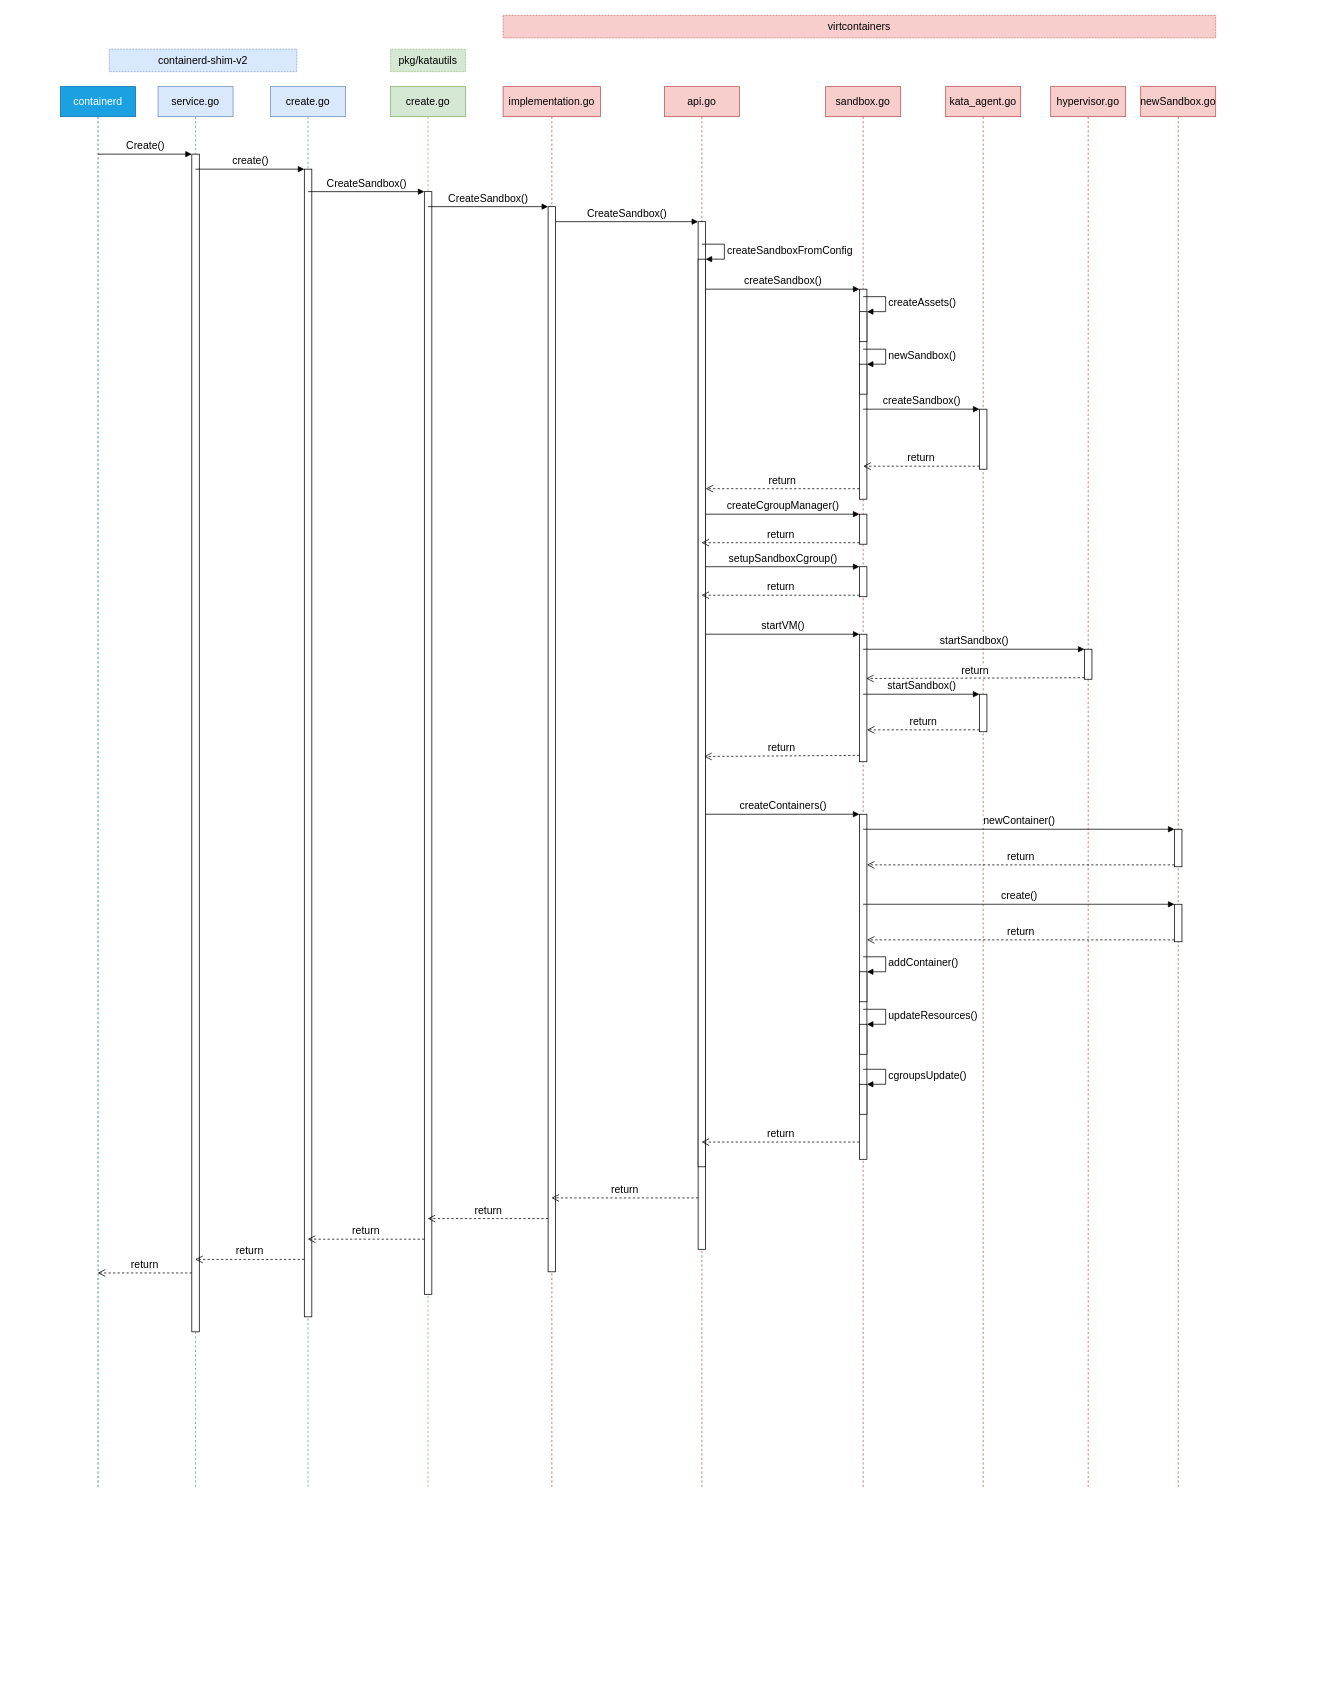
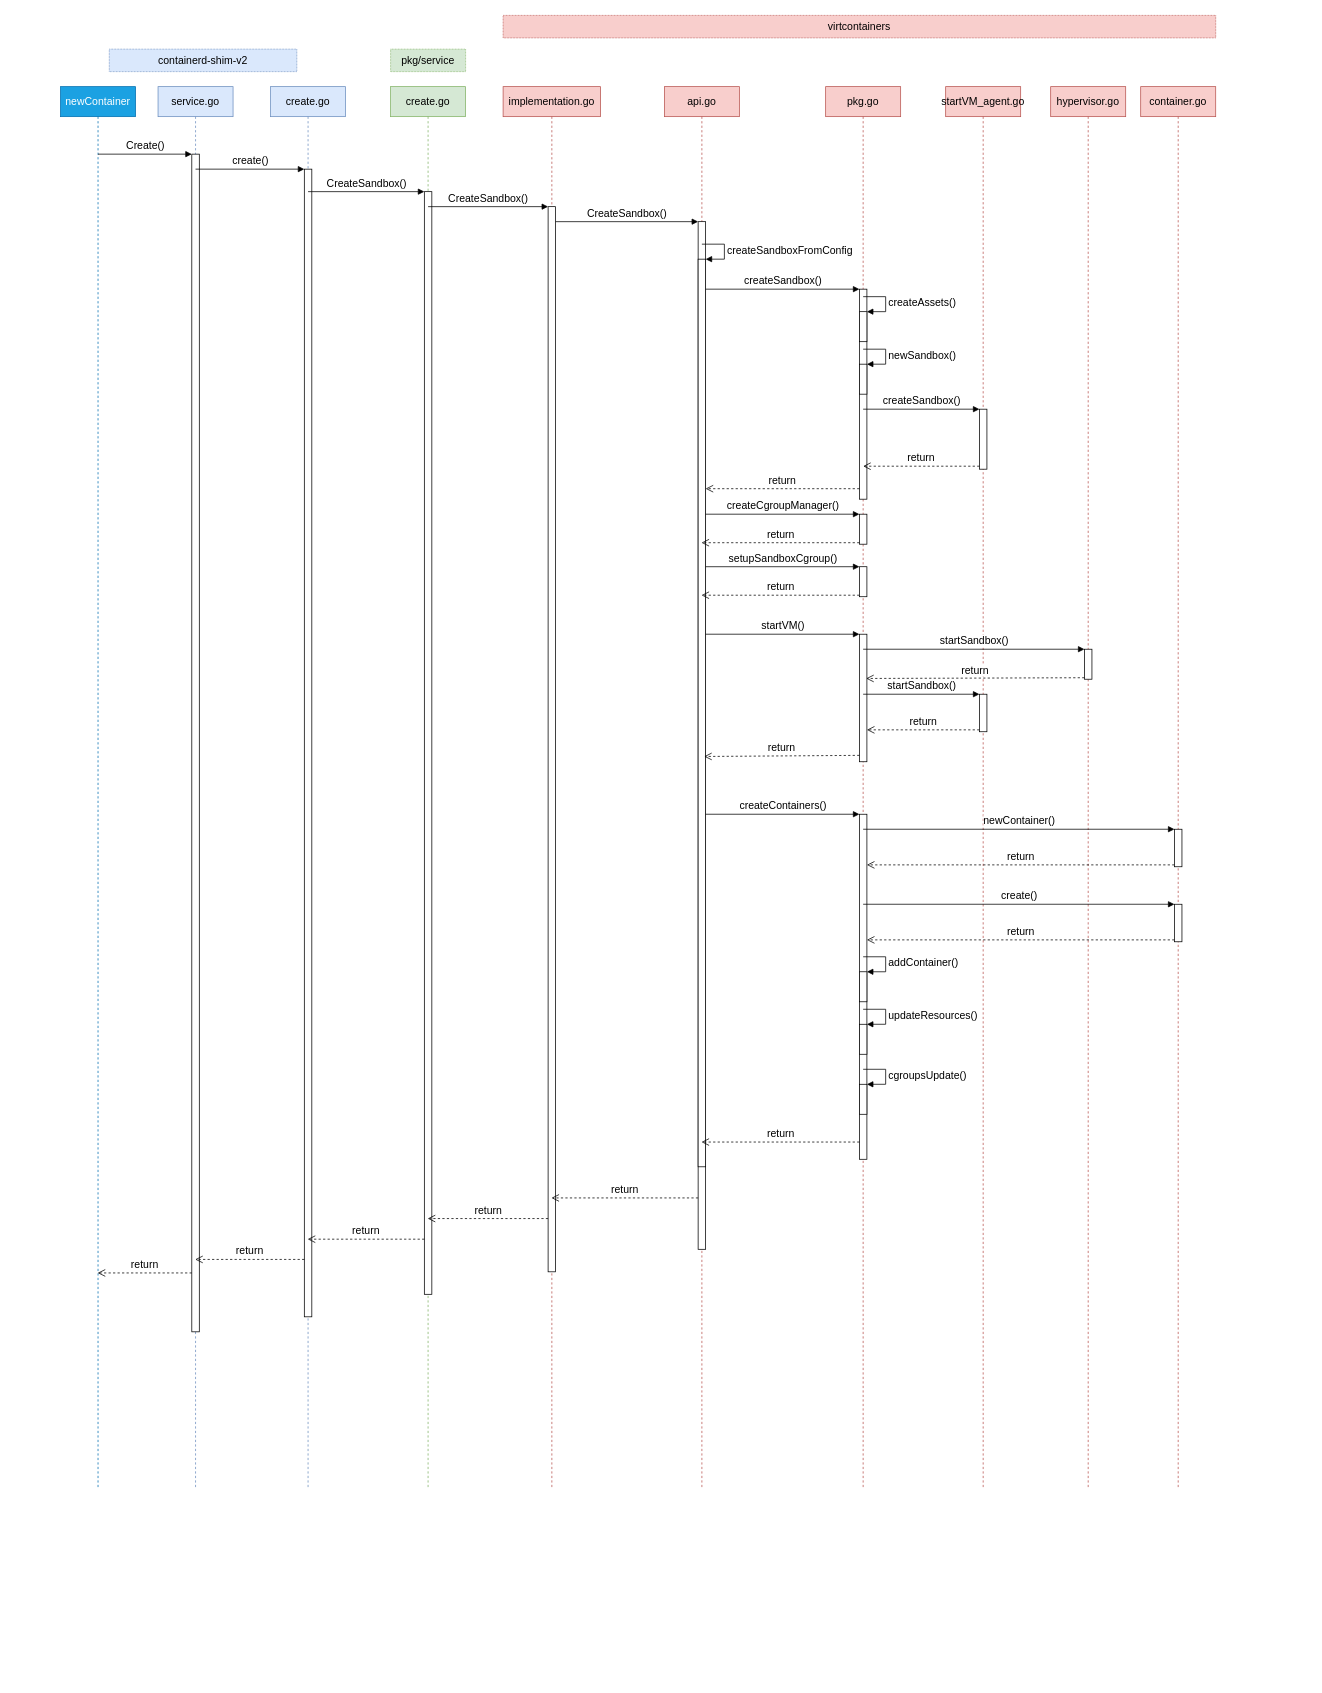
- <mxCell id="8" value="pkg/katautils" style="text;whiteSpace=wrap;html=1;fontSize=14;dashed=1;strokeColor=#82b366;dashPattern=1 1;align=center;fillColor=#d5e8d4;" vertex="1" parent="1"><mxGeometry x="520" y="65" width="100" height="30" as="geometry" /></mxCell>
+ <mxCell id="8" value="pkg/service" style="text;whiteSpace=wrap;html=1;fontSize=14;dashed=1;strokeColor=#82b366;dashPattern=1 1;align=center;fillColor=#d5e8d4;" vertex="1" parent="1"><mxGeometry x="520" y="65" width="100" height="30" as="geometry" /></mxCell>
- <mxCell id="33" value="containerd" style="shape=umlLifeline;perimeter=lifelinePerimeter;whiteSpace=wrap;html=1;container=1;collapsible=0;recursiveResize=0;outlineConnect=0;fontSize=14;fillColor=#1ba1e2;strokeColor=#006EAF;fontColor=#ffffff;" vertex="1" parent="1"><mxGeometry x="80" y="115" width="100" height="1870" as="geometry" /></mxCell>
+ <mxCell id="33" value="newContainer" style="shape=umlLifeline;perimeter=lifelinePerimeter;whiteSpace=wrap;html=1;container=1;collapsible=0;recursiveResize=0;outlineConnect=0;fontSize=14;fillColor=#1ba1e2;strokeColor=#006EAF;fontColor=#ffffff;" vertex="1" parent="1"><mxGeometry x="80" y="115" width="100" height="1870" as="geometry" /></mxCell>
- <mxCell id="16" value="sandbox.go" style="shape=umlLifeline;perimeter=lifelinePerimeter;whiteSpace=wrap;html=1;container=1;collapsible=0;recursiveResize=0;outlineConnect=0;fontSize=14;fillColor=#f8cecc;strokeColor=#b85450;" vertex="1" parent="1"><mxGeometry x="1100" y="115" width="100" height="1870" as="geometry" /></mxCell>
+ <mxCell id="16" value="pkg.go" style="shape=umlLifeline;perimeter=lifelinePerimeter;whiteSpace=wrap;html=1;container=1;collapsible=0;recursiveResize=0;outlineConnect=0;fontSize=14;fillColor=#f8cecc;strokeColor=#b85450;" vertex="1" parent="1"><mxGeometry x="1100" y="115" width="100" height="1870" as="geometry" /></mxCell>
- <mxCell id="46" value="kata_agent.go" style="shape=umlLifeline;perimeter=lifelinePerimeter;whiteSpace=wrap;html=1;container=1;collapsible=0;recursiveResize=0;outlineConnect=0;fontSize=14;fillColor=#f8cecc;strokeColor=#b85450;" vertex="1" parent="1"><mxGeometry x="1260" y="115" width="100" height="1870" as="geometry" /></mxCell>
+ <mxCell id="46" value="startVM_agent.go" style="shape=umlLifeline;perimeter=lifelinePerimeter;whiteSpace=wrap;html=1;container=1;collapsible=0;recursiveResize=0;outlineConnect=0;fontSize=14;fillColor=#f8cecc;strokeColor=#b85450;" vertex="1" parent="1"><mxGeometry x="1260" y="115" width="100" height="1870" as="geometry" /></mxCell>
- <mxCell id="65" value="newSandbox.go" style="shape=umlLifeline;perimeter=lifelinePerimeter;whiteSpace=wrap;html=1;container=1;collapsible=0;recursiveResize=0;outlineConnect=0;fontSize=14;fillColor=#f8cecc;strokeColor=#b85450;" vertex="1" parent="1"><mxGeometry x="1520" y="115" width="100" height="1870" as="geometry" /></mxCell>
+ <mxCell id="65" value="container.go" style="shape=umlLifeline;perimeter=lifelinePerimeter;whiteSpace=wrap;html=1;container=1;collapsible=0;recursiveResize=0;outlineConnect=0;fontSize=14;fillColor=#f8cecc;strokeColor=#b85450;" vertex="1" parent="1"><mxGeometry x="1520" y="115" width="100" height="1870" as="geometry" /></mxCell>
